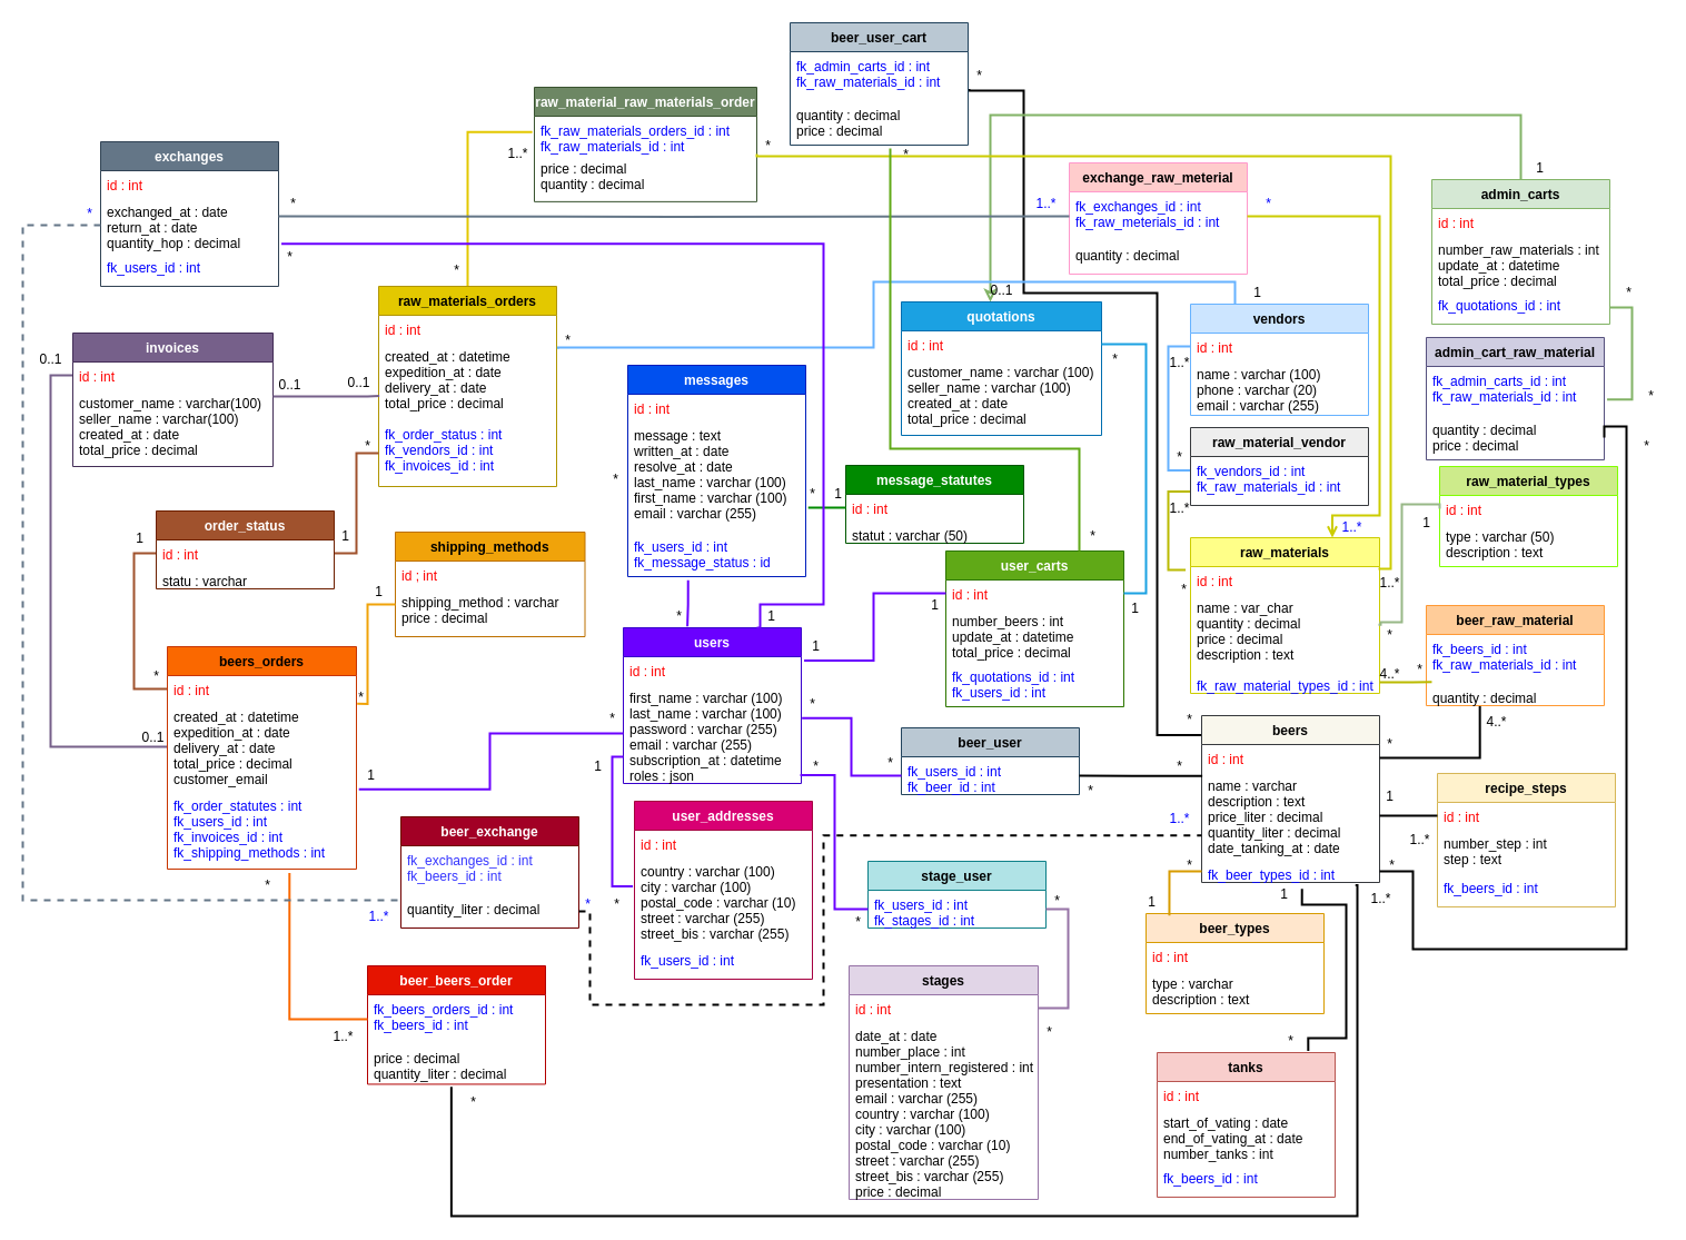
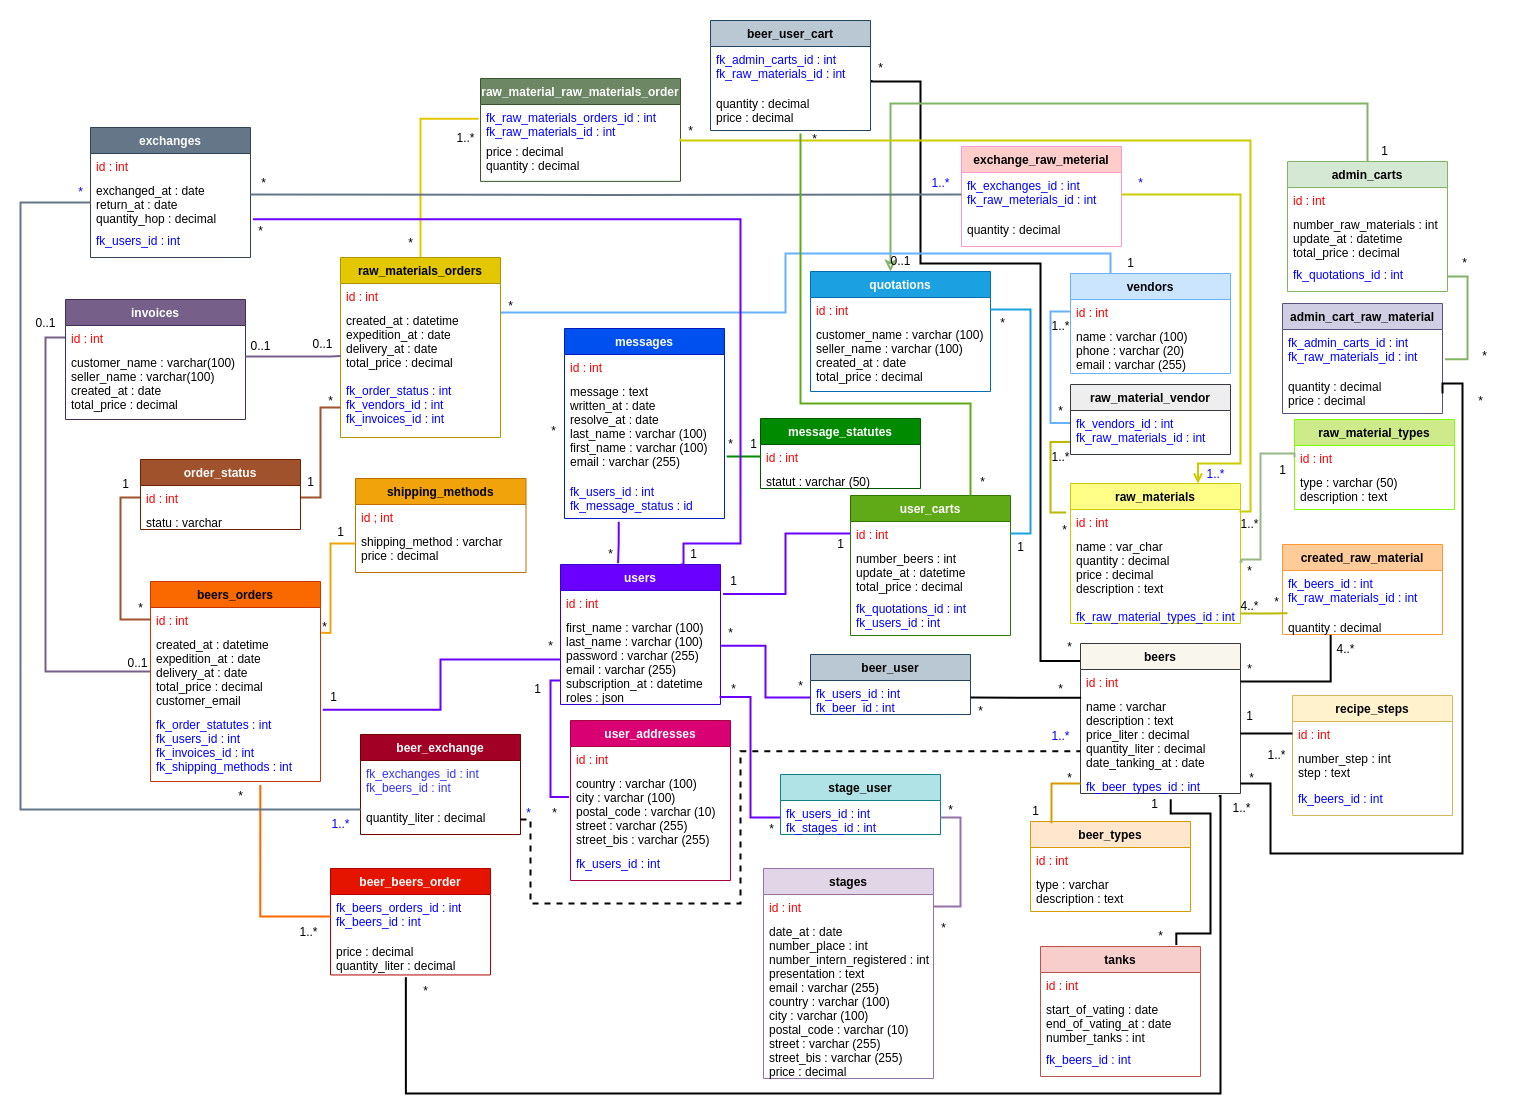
- <mxCell id="94" value="beer_raw_material" style="swimlane;fontStyle=1;align=center;verticalAlign=top;childLayout=stackLayout;horizontal=1;startSize=26;horizontalStack=0;resizeParent=1;resizeParentMax=0;resizeLast=0;collapsible=1;marginBottom=0;fillColor=#ffcc99;strokeColor=#FF9933;" parent="1" vertex="1"><mxGeometry x="1282" y="544" width="160" height="90" as="geometry" /></mxCell>
+ <mxCell id="94" value="created_raw_material" style="swimlane;fontStyle=1;align=center;verticalAlign=top;childLayout=stackLayout;horizontal=1;startSize=26;horizontalStack=0;resizeParent=1;resizeParentMax=0;resizeLast=0;collapsible=1;marginBottom=0;fillColor=#ffcc99;strokeColor=#FF9933;" parent="1" vertex="1"><mxGeometry x="1282" y="544" width="160" height="90" as="geometry" /></mxCell>
- <mxCell id="202" style="edgeStyle=orthogonalEdgeStyle;rounded=0;orthogonalLoop=1;jettySize=auto;html=1;entryX=0;entryY=0.75;entryDx=0;entryDy=0;fontColor=#0000FF;endArrow=none;endFill=0;strokeColor=#647687;strokeWidth=2;exitX=0;exitY=0.5;exitDx=0;exitDy=0;dashed=1;" edge="1" parent="1" source="170" target="42"><mxGeometry relative="1" as="geometry"><Array as="points"><mxPoint x="20" y="202" /><mxPoint x="20" y="809" /></Array></mxGeometry></mxCell>
+ <mxCell id="202" style="edgeStyle=orthogonalEdgeStyle;rounded=0;orthogonalLoop=1;jettySize=auto;html=1;entryX=0;entryY=0.75;entryDx=0;entryDy=0;fontColor=#0000FF;endArrow=none;endFill=0;strokeColor=#647687;strokeWidth=2;exitX=0;exitY=0.5;exitDx=0;exitDy=0;" edge="1" parent="1" source="170" target="42"><mxGeometry relative="1" as="geometry"><Array as="points"><mxPoint x="20" y="202" /><mxPoint x="20" y="809" /></Array></mxGeometry></mxCell>
